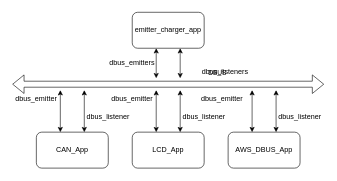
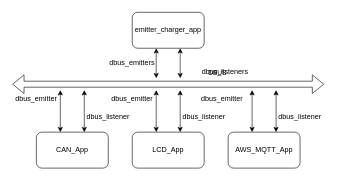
- <mxCell id="3" value="AWS_DBUS_App" style="rounded=1;whiteSpace=wrap;html=1;" parent="1" vertex="1"><mxGeometry x="380" y="220" width="120" height="60" as="geometry" /></mxCell>
+ <mxCell id="3" value="AWS_MQTT_App" style="rounded=1;whiteSpace=wrap;html=1;" parent="1" vertex="1"><mxGeometry x="380" y="220" width="120" height="60" as="geometry" /></mxCell>
